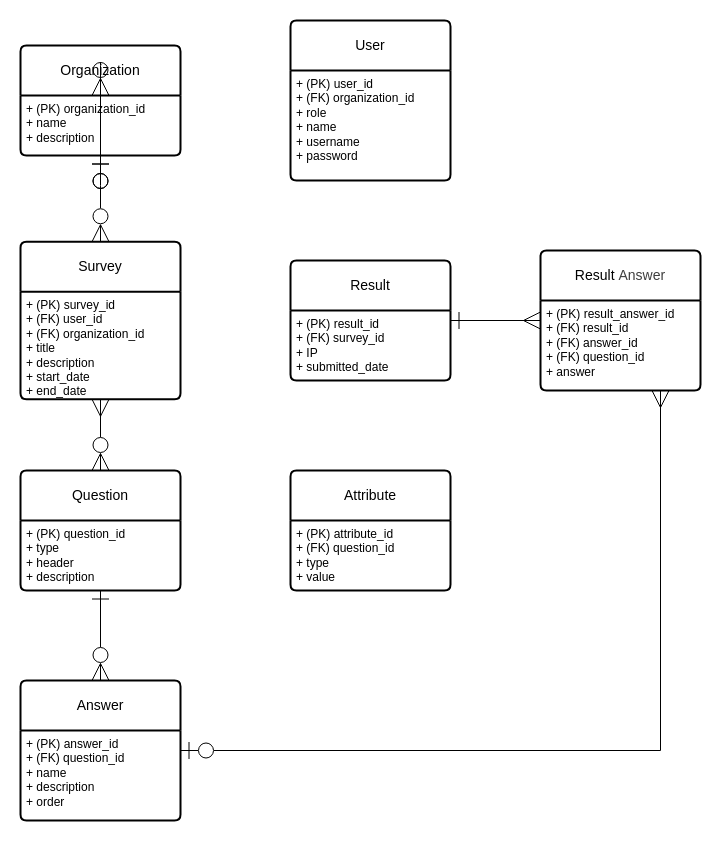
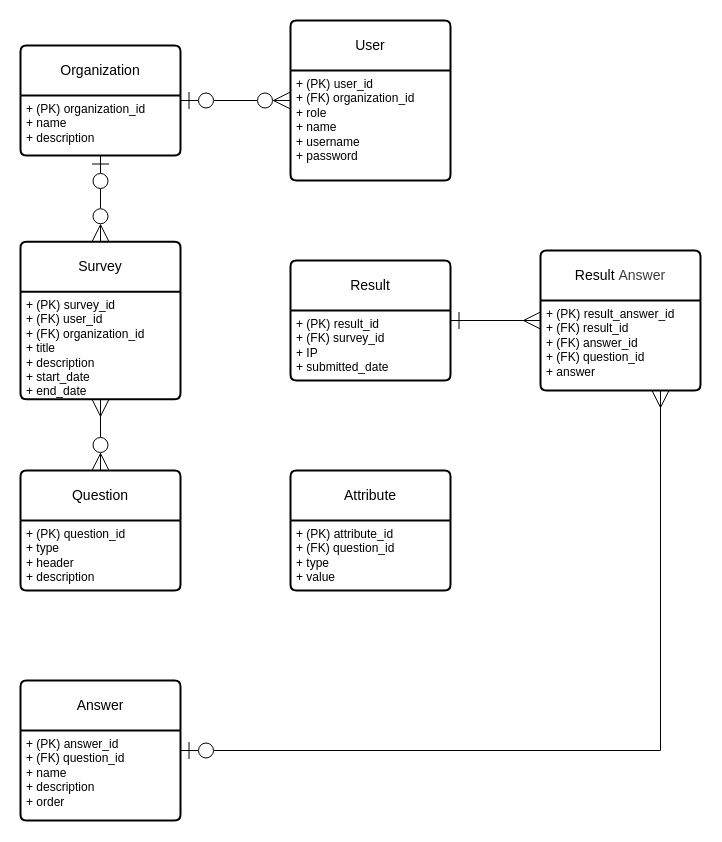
- <mxCell id="20" style="edgeStyle=orthogonalEdgeStyle;rounded=0;orthogonalLoop=1;jettySize=auto;html=1;startArrow=ERzeroToOne;startFill=0;endArrow=ERzeroToMany;endFill=0;strokeWidth=1;endSize=15;startSize=15;" parent="1" source="18" target="19" edge="1"><mxGeometry relative="1" as="geometry"><mxPoint x="190" y="330" as="sourcePoint" /><mxPoint x="300" y="330" as="targetPoint" /></mxGeometry></mxCell>
+ <mxCell id="20" style="edgeStyle=orthogonalEdgeStyle;rounded=0;orthogonalLoop=1;jettySize=auto;html=1;startArrow=ERzeroToOne;startFill=0;endArrow=ERzeroToMany;endFill=0;strokeWidth=1;endSize=15;startSize=15;" parent="1" source="18" target="15" edge="1"><mxGeometry relative="1" as="geometry"><mxPoint x="190" y="330" as="sourcePoint" /><mxPoint x="300" y="330" as="targetPoint" /></mxGeometry></mxCell>
- <mxCell id="10" style="edgeStyle=orthogonalEdgeStyle;rounded=0;orthogonalLoop=1;jettySize=auto;html=1;endArrow=ERzeroToMany;endFill=0;startArrow=ERone;startFill=0;startSize=15;endSize=15;" parent="1" source="2" target="6" edge="1"><mxGeometry relative="1" as="geometry"><Array as="points"><mxPoint x="100" y="690" /><mxPoint x="100" y="690" /></Array><mxPoint x="385" y="710" as="sourcePoint" /><mxPoint x="305" y="820" as="targetPoint" /></mxGeometry></mxCell>
